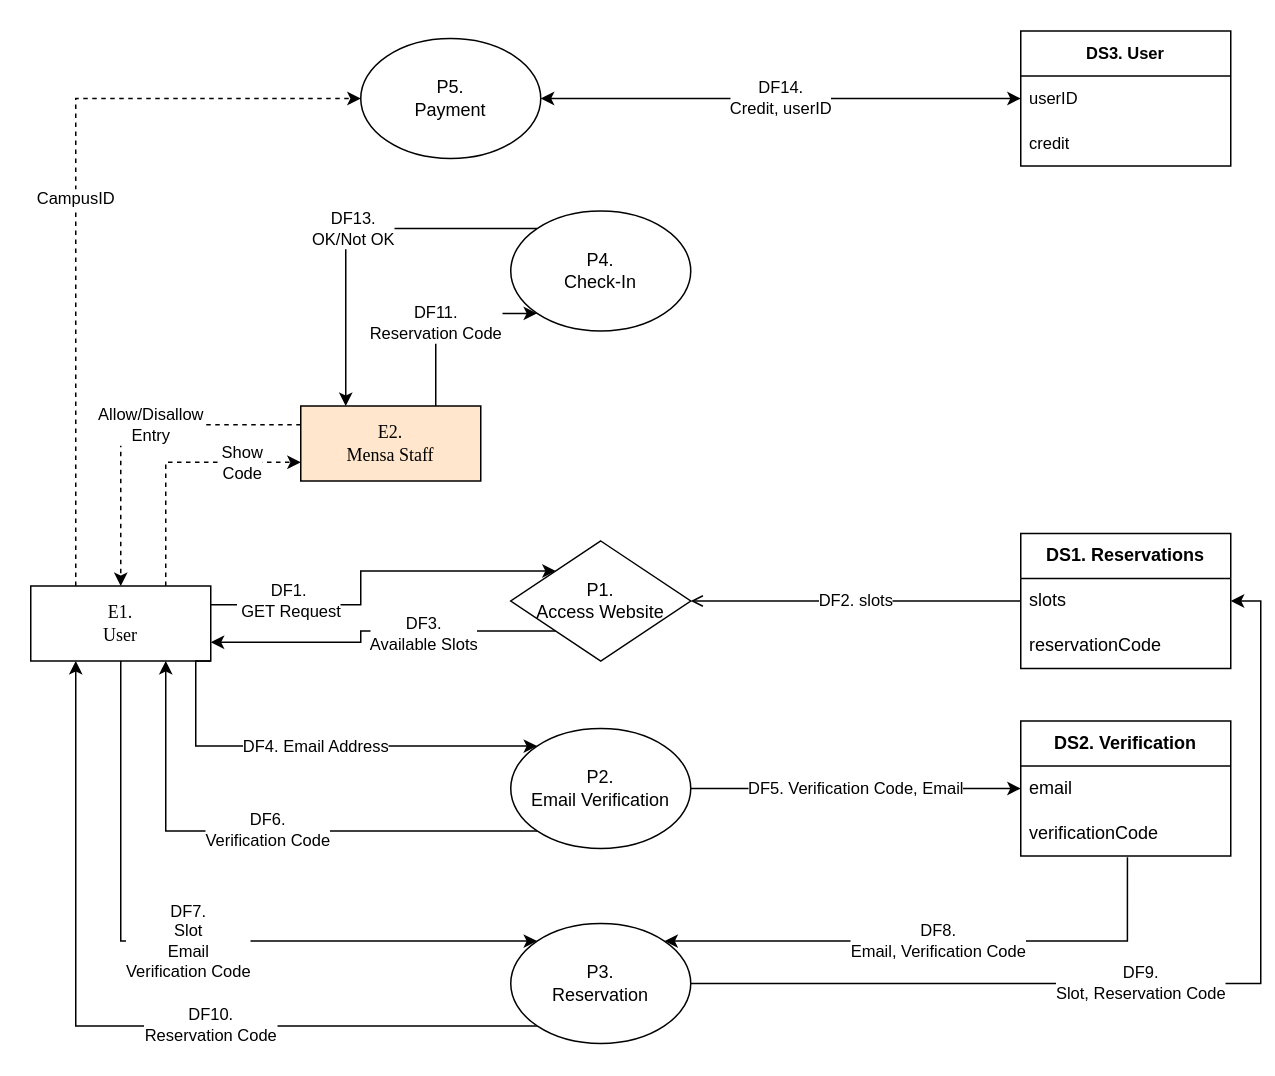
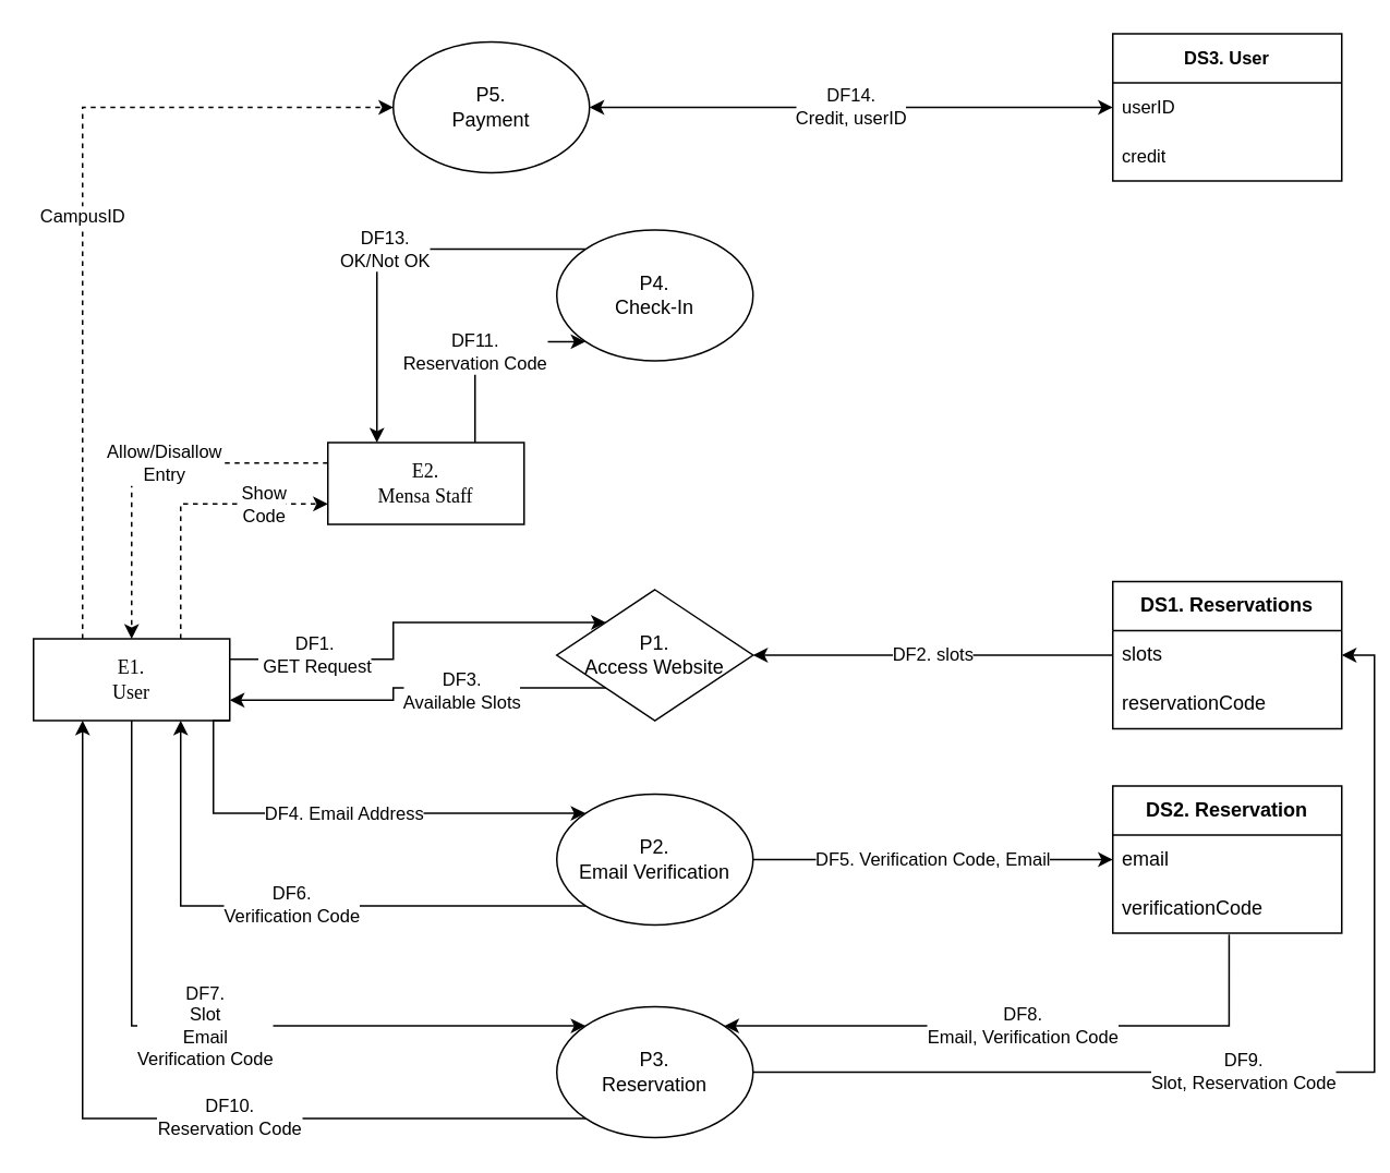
- <mxCell id="34" value="&lt;div&gt;E2. &lt;br&gt;&lt;/div&gt;&lt;div&gt;Mensa Staff&lt;/div&gt;" style="whiteSpace=wrap;html=1;rounded=0;shadow=0;comic=0;labelBackgroundColor=none;strokeWidth=1;fontFamily=Verdana;fontSize=12;align=center;fillColor=#ffe6cc;" parent="1" vertex="1"><mxGeometry x="200" y="270" width="120" height="50" as="geometry" /></mxCell>
+ <mxCell id="34" value="&lt;div&gt;E2. &lt;br&gt;&lt;/div&gt;&lt;div&gt;Mensa Staff&lt;/div&gt;" style="whiteSpace=wrap;html=1;rounded=0;shadow=0;comic=0;labelBackgroundColor=none;strokeWidth=1;fontFamily=Verdana;fontSize=12;align=center;" parent="1" vertex="1"><mxGeometry x="200" y="270" width="120" height="50" as="geometry" /></mxCell>
- <mxCell id="2" value="DF2. slots" style="edgeStyle=orthogonalEdgeStyle;rounded=0;orthogonalLoop=1;jettySize=auto;html=1;entryX=1;entryY=0.5;entryDx=0;entryDy=0;exitX=0;exitY=0.5;exitDx=0;exitDy=0;endArrow=open;" parent="1" source="22" target="8" edge="1"><mxGeometry relative="1" as="geometry"><mxPoint x="870" y="415" as="sourcePoint" /></mxGeometry></mxCell>
+ <mxCell id="2" value="DF2. slots" style="edgeStyle=orthogonalEdgeStyle;rounded=0;orthogonalLoop=1;jettySize=auto;html=1;entryX=1;entryY=0.5;entryDx=0;entryDy=0;exitX=0;exitY=0.5;exitDx=0;exitDy=0;" parent="1" source="22" target="8" edge="1"><mxGeometry relative="1" as="geometry"><mxPoint x="870" y="415" as="sourcePoint" /></mxGeometry></mxCell>
- <mxCell id="24" value="&lt;b&gt;DS2. Verification&lt;/b&gt;" style="swimlane;fontStyle=0;childLayout=stackLayout;horizontal=1;startSize=30;horizontalStack=0;resizeParent=1;resizeParentMax=0;resizeLast=0;collapsible=1;marginBottom=0;whiteSpace=wrap;html=1;fontSize=12;" parent="1" vertex="1"><mxGeometry x="680" y="480" width="140" height="90" as="geometry" /></mxCell>
+ <mxCell id="24" value="&lt;b&gt;DS2. Reservation&lt;/b&gt;" style="swimlane;fontStyle=0;childLayout=stackLayout;horizontal=1;startSize=30;horizontalStack=0;resizeParent=1;resizeParentMax=0;resizeLast=0;collapsible=1;marginBottom=0;whiteSpace=wrap;html=1;fontSize=12;" parent="1" vertex="1"><mxGeometry x="680" y="480" width="140" height="90" as="geometry" /></mxCell>
